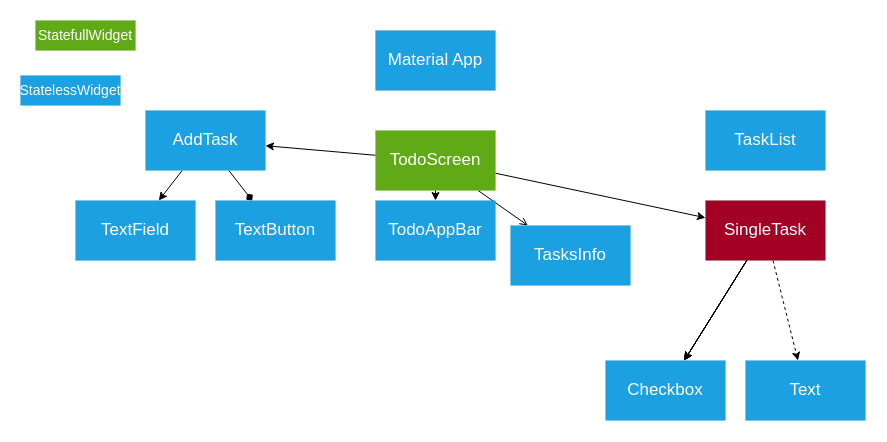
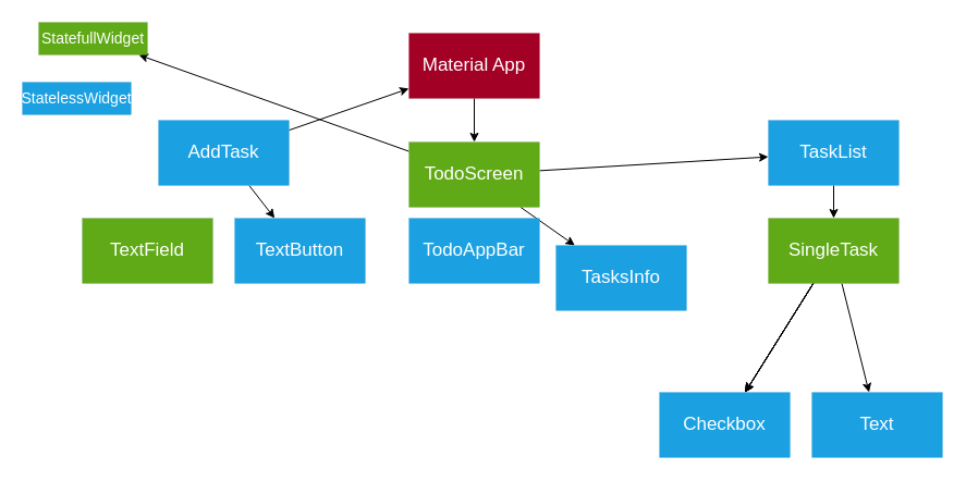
- <mxCell id="3" value="&lt;font style=&quot;font-size: 17px;&quot;&gt;Material App&lt;/font&gt;" style="rounded=0;whiteSpace=wrap;html=1;strokeWidth=0;fillColor=#1ba1e2;fontColor=#ffffff;strokeColor=#6F0000;" parent="1" vertex="1"><mxGeometry x="375" y="30" width="120" height="60" as="geometry" /></mxCell>
+ <mxCell id="3" value="&lt;font style=&quot;font-size: 17px;&quot;&gt;Material App&lt;/font&gt;" style="rounded=0;whiteSpace=wrap;html=1;strokeWidth=0;fillColor=#a20025;fontColor=#ffffff;strokeColor=#6F0000;" parent="1" vertex="1"><mxGeometry x="375" y="30" width="120" height="60" as="geometry" /></mxCell>
+ <mxCell id="2" value="" style="edgeStyle=none;html=1;fontSize=17;" parent="1" source="3" target="8" edge="1"><mxGeometry relative="1" as="geometry" /></mxCell>
- <mxCell id="4" value="" style="edgeStyle=none;html=1;fontSize=17;" parent="1" source="8" target="11" edge="1"><mxGeometry relative="1" as="geometry" /></mxCell>
+ <mxCell id="4" value="" style="edgeStyle=none;html=1;fontSize=17;" parent="1" source="8" target="26" edge="1"><mxGeometry relative="1" as="geometry" /></mxCell>
+ <mxCell id="14" value="" style="edgeStyle=none;html=1;fontSize=17;" parent="1" source="15" target="22" edge="1"><mxGeometry relative="1" as="geometry" /></mxCell>
- <mxCell id="9" value="" style="edgeStyle=none;html=1;fontSize=17;" parent="1" source="11" target="12" edge="1"><mxGeometry relative="1" as="geometry" /></mxCell>
+ <mxCell id="9" value="" style="edgeStyle=none;html=1;fontSize=17;" parent="1" source="11" target="3" edge="1"><mxGeometry relative="1" as="geometry" /></mxCell>
- <mxCell id="7" value="" style="edgeStyle=none;html=1;fontSize=14;" parent="1" source="8" target="28" edge="1"><mxGeometry relative="1" as="geometry" /></mxCell>
- <mxCell id="10" value="" style="edgeStyle=none;html=1;fontSize=17;endArrow=diamond;" parent="1" source="11" target="13" edge="1"><mxGeometry relative="1" as="geometry" /></mxCell>
+ <mxCell id="10" value="" style="edgeStyle=none;html=1;fontSize=17;" parent="1" source="11" target="13" edge="1"><mxGeometry relative="1" as="geometry" /></mxCell>
- <mxCell id="5" value="" style="edgeStyle=none;html=1;fontSize=17;" parent="1" source="8" target="22" edge="1"><mxGeometry relative="1" as="geometry" /></mxCell>
+ <mxCell id="5" value="" style="edgeStyle=none;html=1;fontSize=17;" parent="1" source="8" target="15" edge="1"><mxGeometry relative="1" as="geometry" /></mxCell>
- <mxCell id="6" value="" style="edgeStyle=none;html=1;fontSize=17;endArrow=open;" parent="1" source="8" target="25" edge="1"><mxGeometry relative="1" as="geometry" /></mxCell>
+ <mxCell id="6" value="" style="edgeStyle=none;html=1;fontSize=17;" parent="1" source="8" target="25" edge="1"><mxGeometry relative="1" as="geometry" /></mxCell>
- <mxCell id="12" value="&lt;span style=&quot;font-size: 17px;&quot;&gt;TextField&lt;/span&gt;" style="rounded=0;whiteSpace=wrap;html=1;fillColor=#1ba1e2;fontColor=#ffffff;strokeColor=#006EAF;strokeWidth=0;" parent="1" vertex="1"><mxGeometry x="75" y="200" width="120" height="60" as="geometry" /></mxCell>
+ <mxCell id="12" value="&lt;span style=&quot;font-size: 17px;&quot;&gt;TextField&lt;/span&gt;" style="rounded=0;whiteSpace=wrap;html=1;fillColor=#60a917;fontColor=#ffffff;strokeColor=#006EAF;strokeWidth=0;" parent="1" vertex="1"><mxGeometry x="75" y="200" width="120" height="60" as="geometry" /></mxCell>
- <mxCell id="28" value="&lt;font style=&quot;font-size: 17px;&quot;&gt;TodoAppBar&lt;/font&gt;" style="rounded=0;whiteSpace=wrap;html=1;fillColor=#1ba1e2;fontColor=#ffffff;strokeColor=#006EAF;strokeWidth=0;" parent="1" vertex="1"><mxGeometry x="375" y="200" width="120" height="60" as="geometry" /></mxCell>
+ <mxCell id="28" value="&lt;font style=&quot;font-size: 17px;&quot;&gt;TodoAppBar&lt;/font&gt;" style="rounded=0;whiteSpace=wrap;html=1;fillColor=#1ba1e2;fontColor=#ffffff;strokeColor=#006EAF;strokeWidth=0;dashed=1;" parent="1" vertex="1"><mxGeometry x="375" y="200" width="120" height="60" as="geometry" /></mxCell>
- <mxCell id="22" value="&lt;font style=&quot;font-size: 17px;&quot;&gt;SingleTask&lt;/font&gt;" style="rounded=0;whiteSpace=wrap;html=1;fillColor=#a20025;fontColor=#ffffff;strokeColor=#2D7600;strokeWidth=0;" parent="1" vertex="1"><mxGeometry x="705" y="200" width="120" height="60" as="geometry" /></mxCell>
+ <mxCell id="22" value="&lt;font style=&quot;font-size: 17px;&quot;&gt;SingleTask&lt;/font&gt;" style="rounded=0;whiteSpace=wrap;html=1;fillColor=#60a917;fontColor=#ffffff;strokeColor=#2D7600;strokeWidth=0;" parent="1" vertex="1"><mxGeometry x="705" y="200" width="120" height="60" as="geometry" /></mxCell>
- <mxCell id="21" value="" style="edgeStyle=none;html=1;fontSize=17;dashed=1;" parent="1" source="22" target="24" edge="1"><mxGeometry relative="1" as="geometry" /></mxCell>
+ <mxCell id="21" value="" style="edgeStyle=none;html=1;fontSize=17;" parent="1" source="22" target="24" edge="1"><mxGeometry relative="1" as="geometry" /></mxCell>
